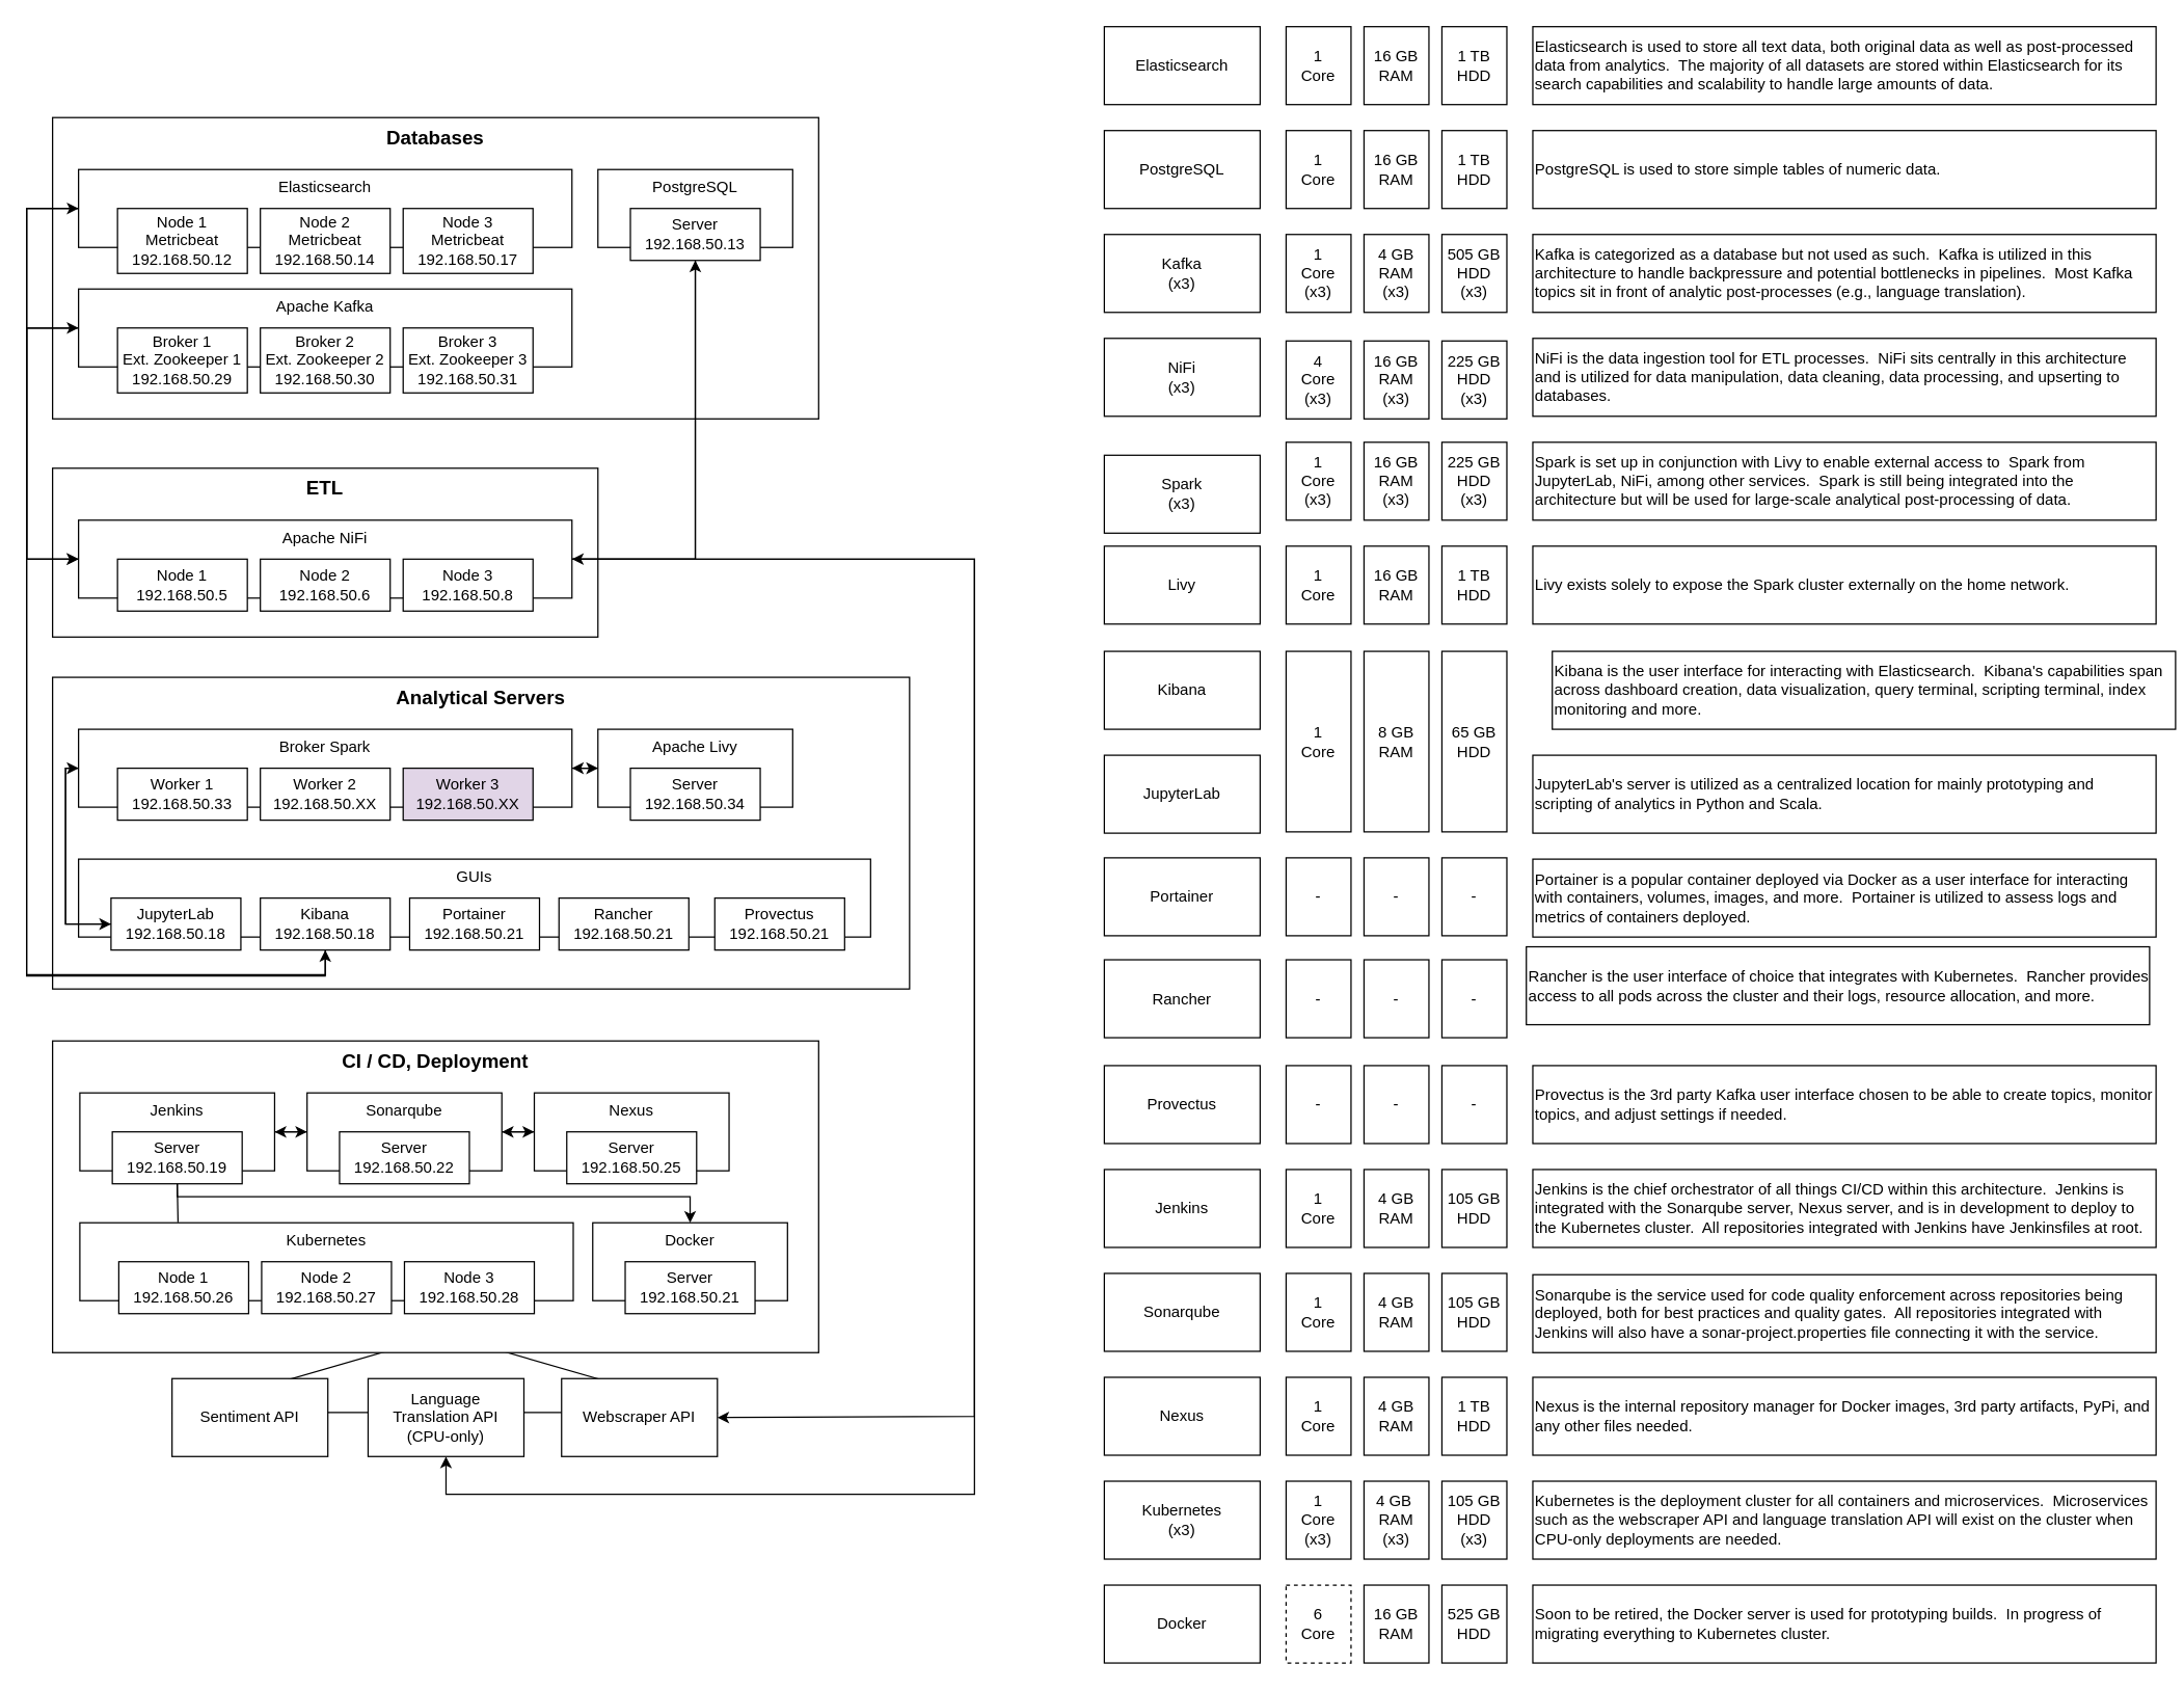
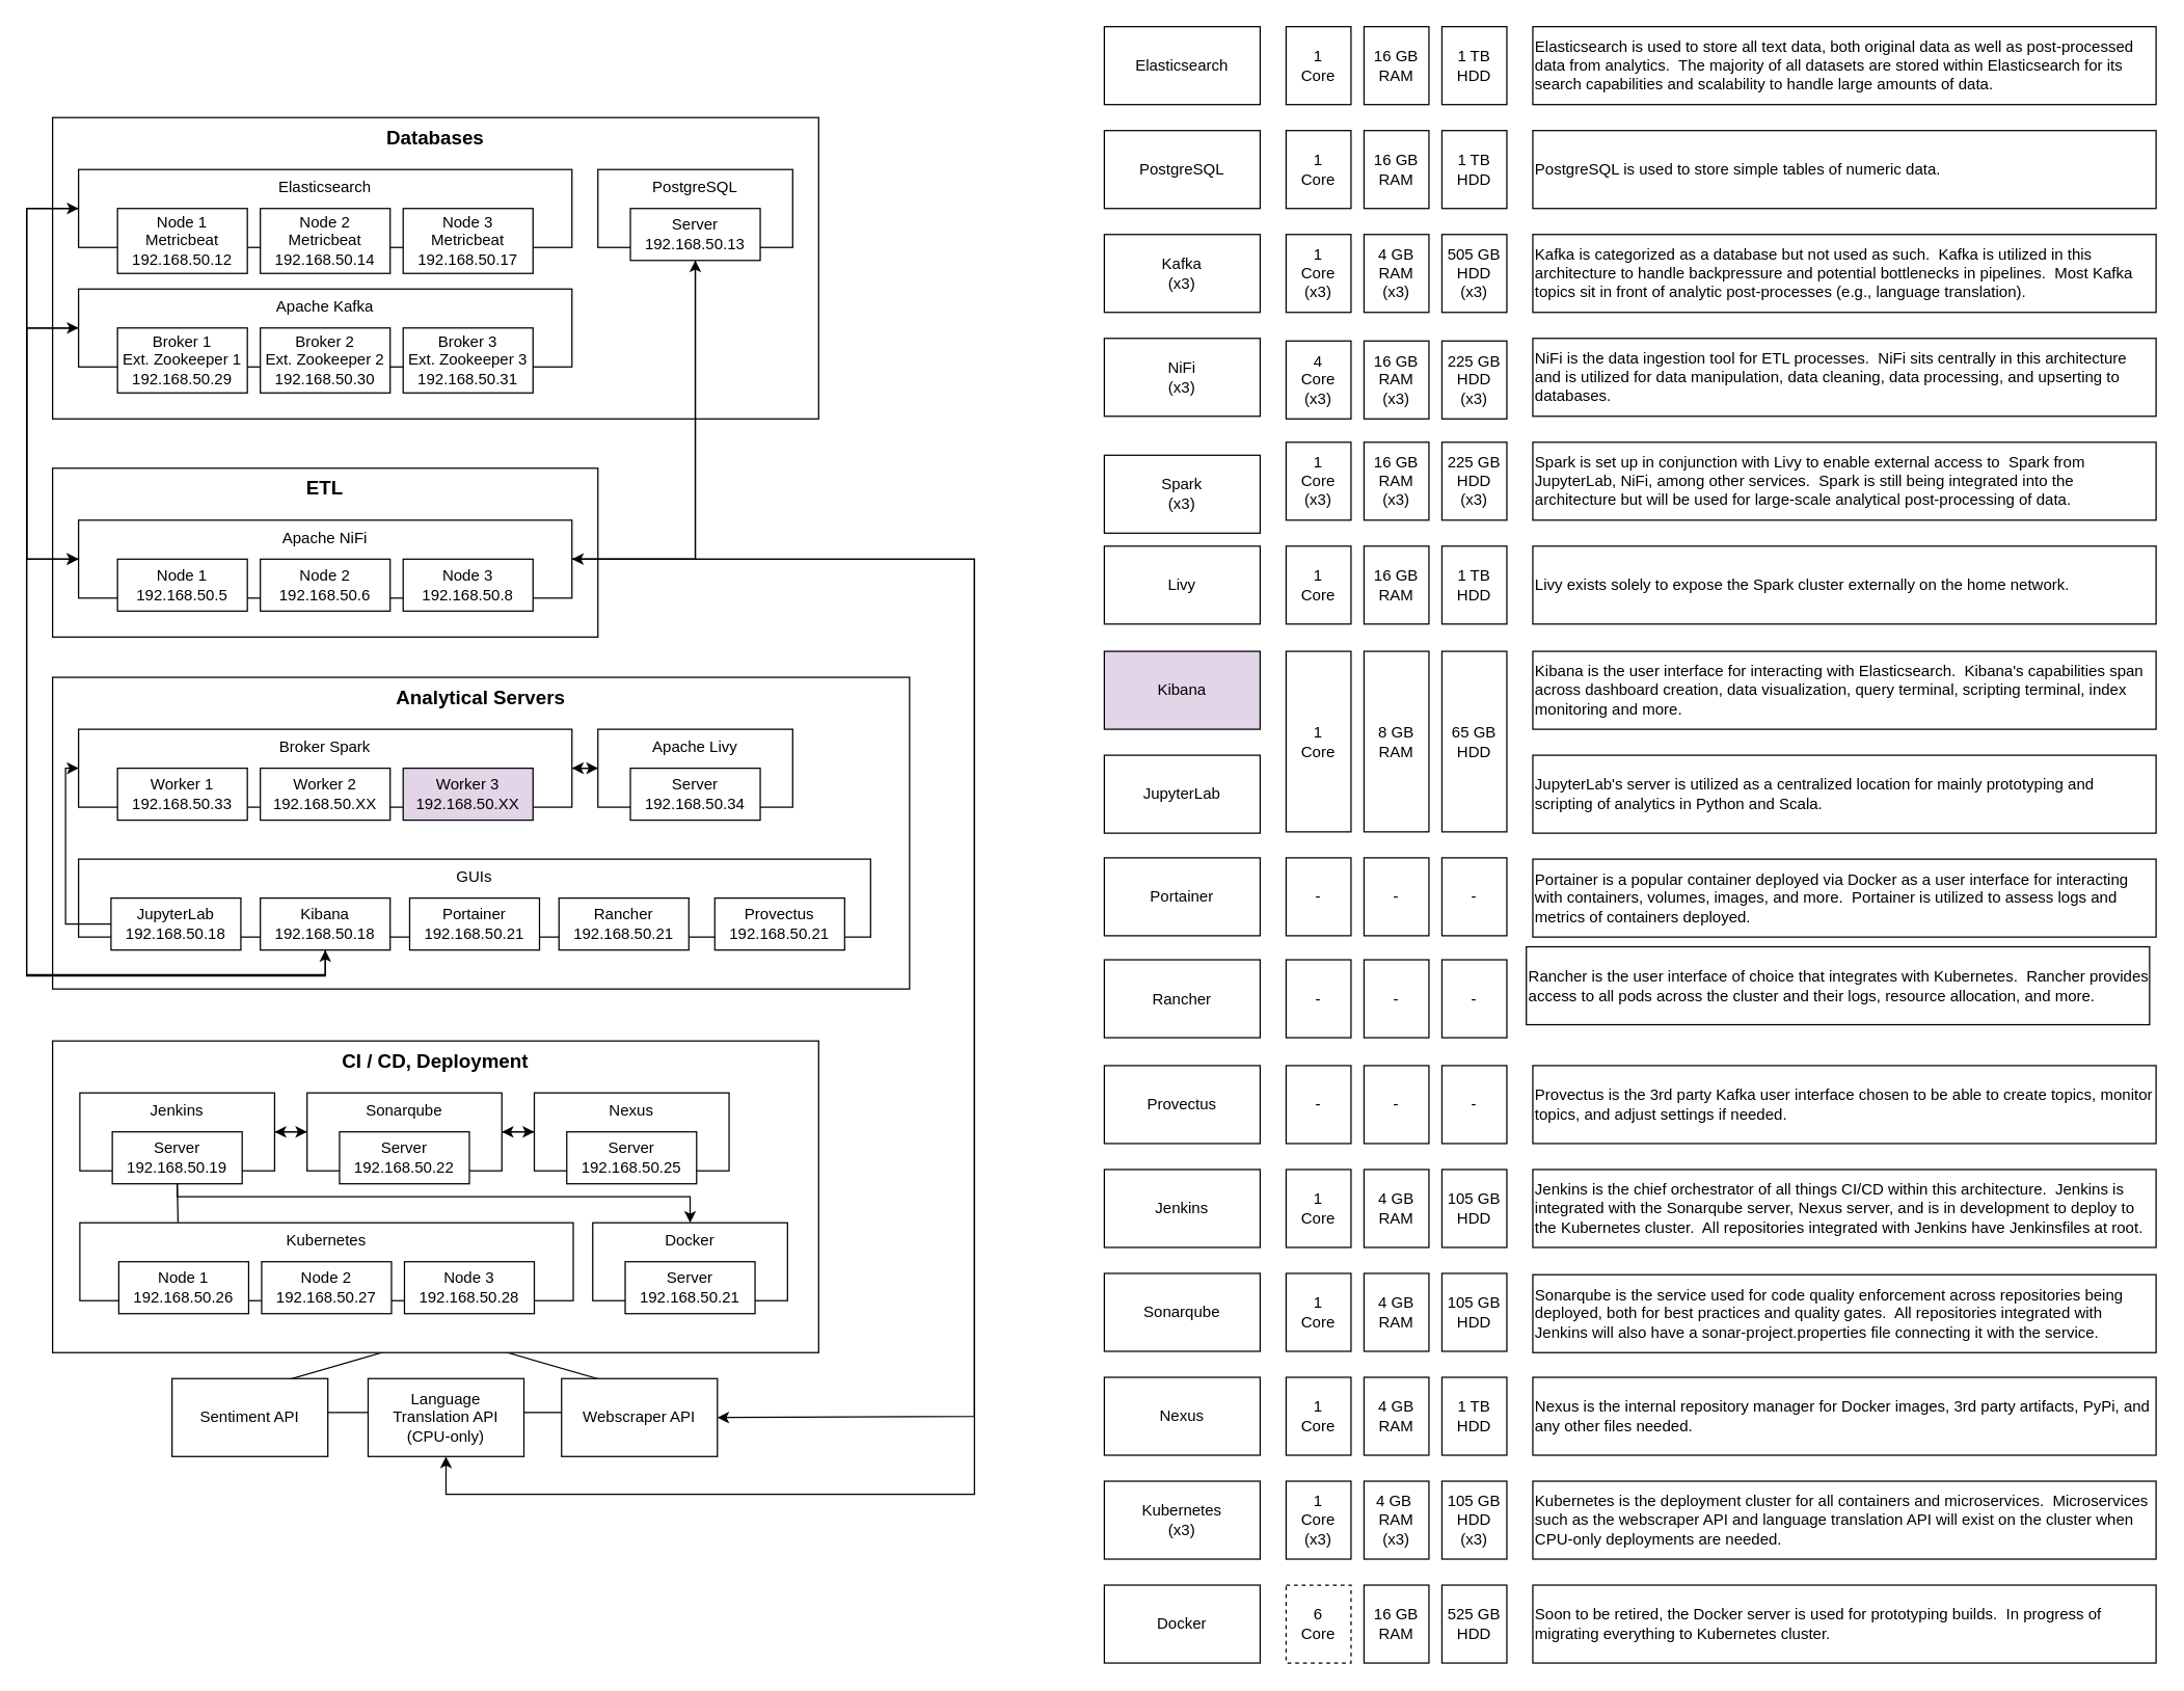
- <mxCell id="73" value="Kibana" style="rounded=0;whiteSpace=wrap;html=1;" vertex="1" parent="1"><mxGeometry x="850" y="501" width="120" height="60" as="geometry" /></mxCell>
+ <mxCell id="73" value="Kibana" style="rounded=0;whiteSpace=wrap;html=1;fillColor=#e1d5e7;" vertex="1" parent="1"><mxGeometry x="850" y="501" width="120" height="60" as="geometry" /></mxCell>
- <mxCell id="89" value="Kibana is the user interface for interacting with Elasticsearch.&amp;nbsp; Kibana's capabilities span across dashboard creation, data visualization, query terminal, scripting terminal, index monitoring and more.&amp;nbsp;&amp;nbsp;" style="rounded=0;whiteSpace=wrap;html=1;align=left;" vertex="1" parent="1"><mxGeometry x="1195" y="501" width="480" height="60" as="geometry" /></mxCell>
+ <mxCell id="89" value="Kibana is the user interface for interacting with Elasticsearch.&amp;nbsp; Kibana's capabilities span across dashboard creation, data visualization, query terminal, scripting terminal, index monitoring and more.&amp;nbsp;&amp;nbsp;" style="rounded=0;whiteSpace=wrap;html=1;align=left;" vertex="1" parent="1"><mxGeometry x="1180" y="501" width="480" height="60" as="geometry" /></mxCell>
- <mxCell id="41" style="edgeStyle=orthogonalEdgeStyle;rounded=0;orthogonalLoop=1;jettySize=auto;html=1;exitX=0;exitY=0.5;exitDx=0;exitDy=0;entryX=0;entryY=0.5;entryDx=0;entryDy=0;" edge="1" parent="1" source="29" target="37"><mxGeometry relative="1" as="geometry"><Array as="points"><mxPoint x="50" y="591" /><mxPoint x="50" y="711" /></Array></mxGeometry></mxCell>
